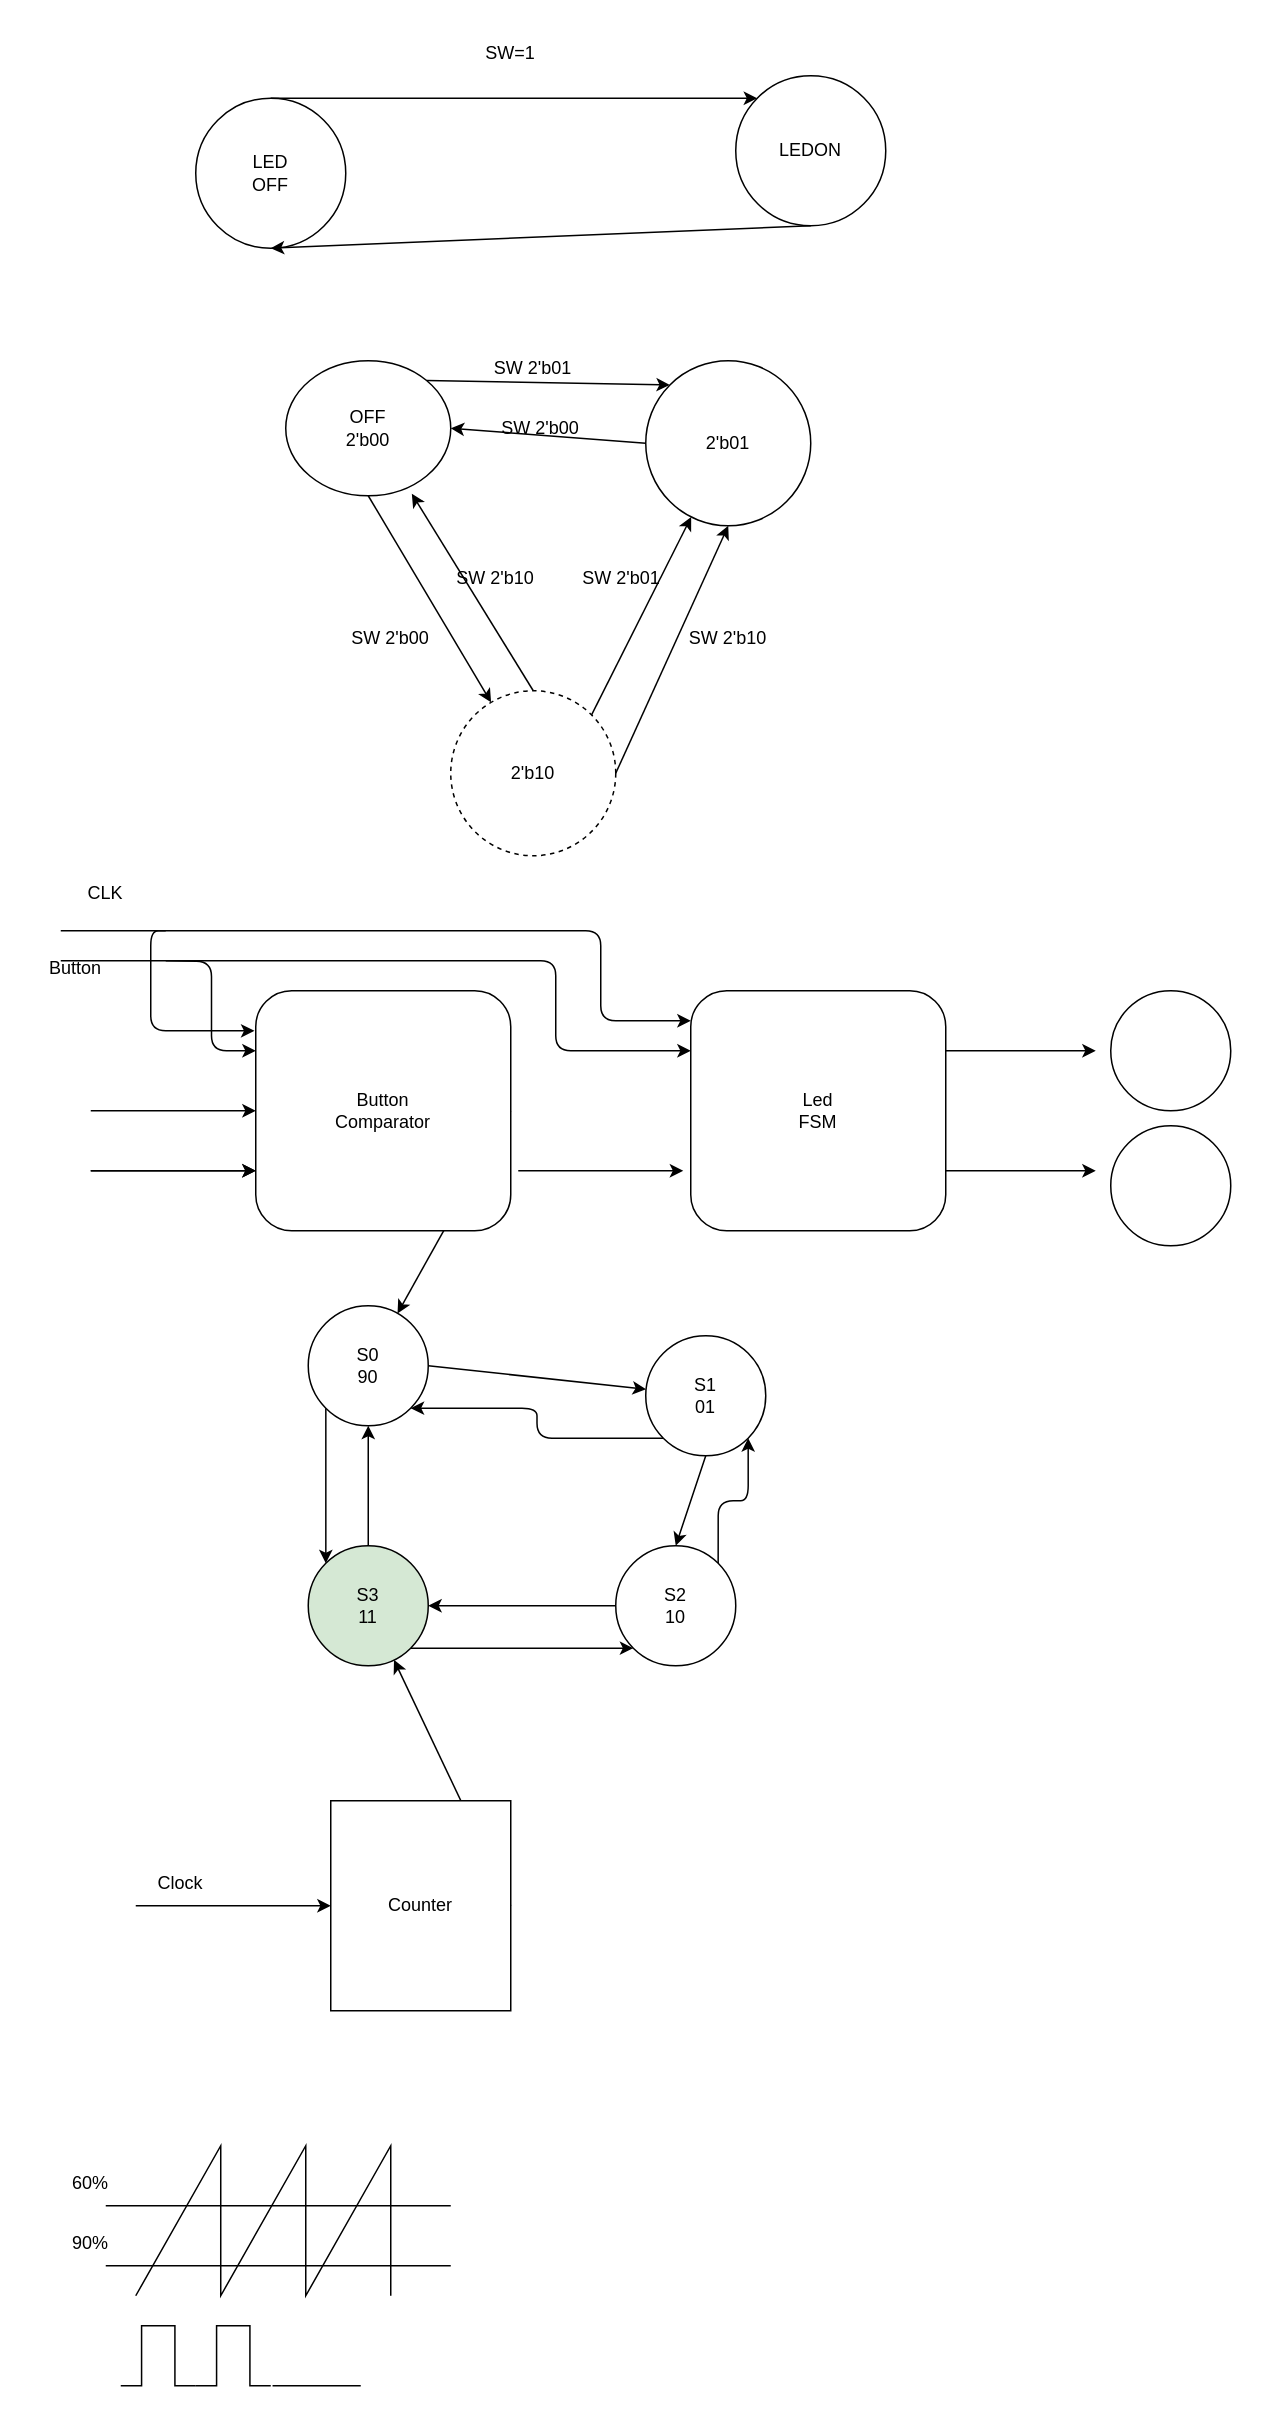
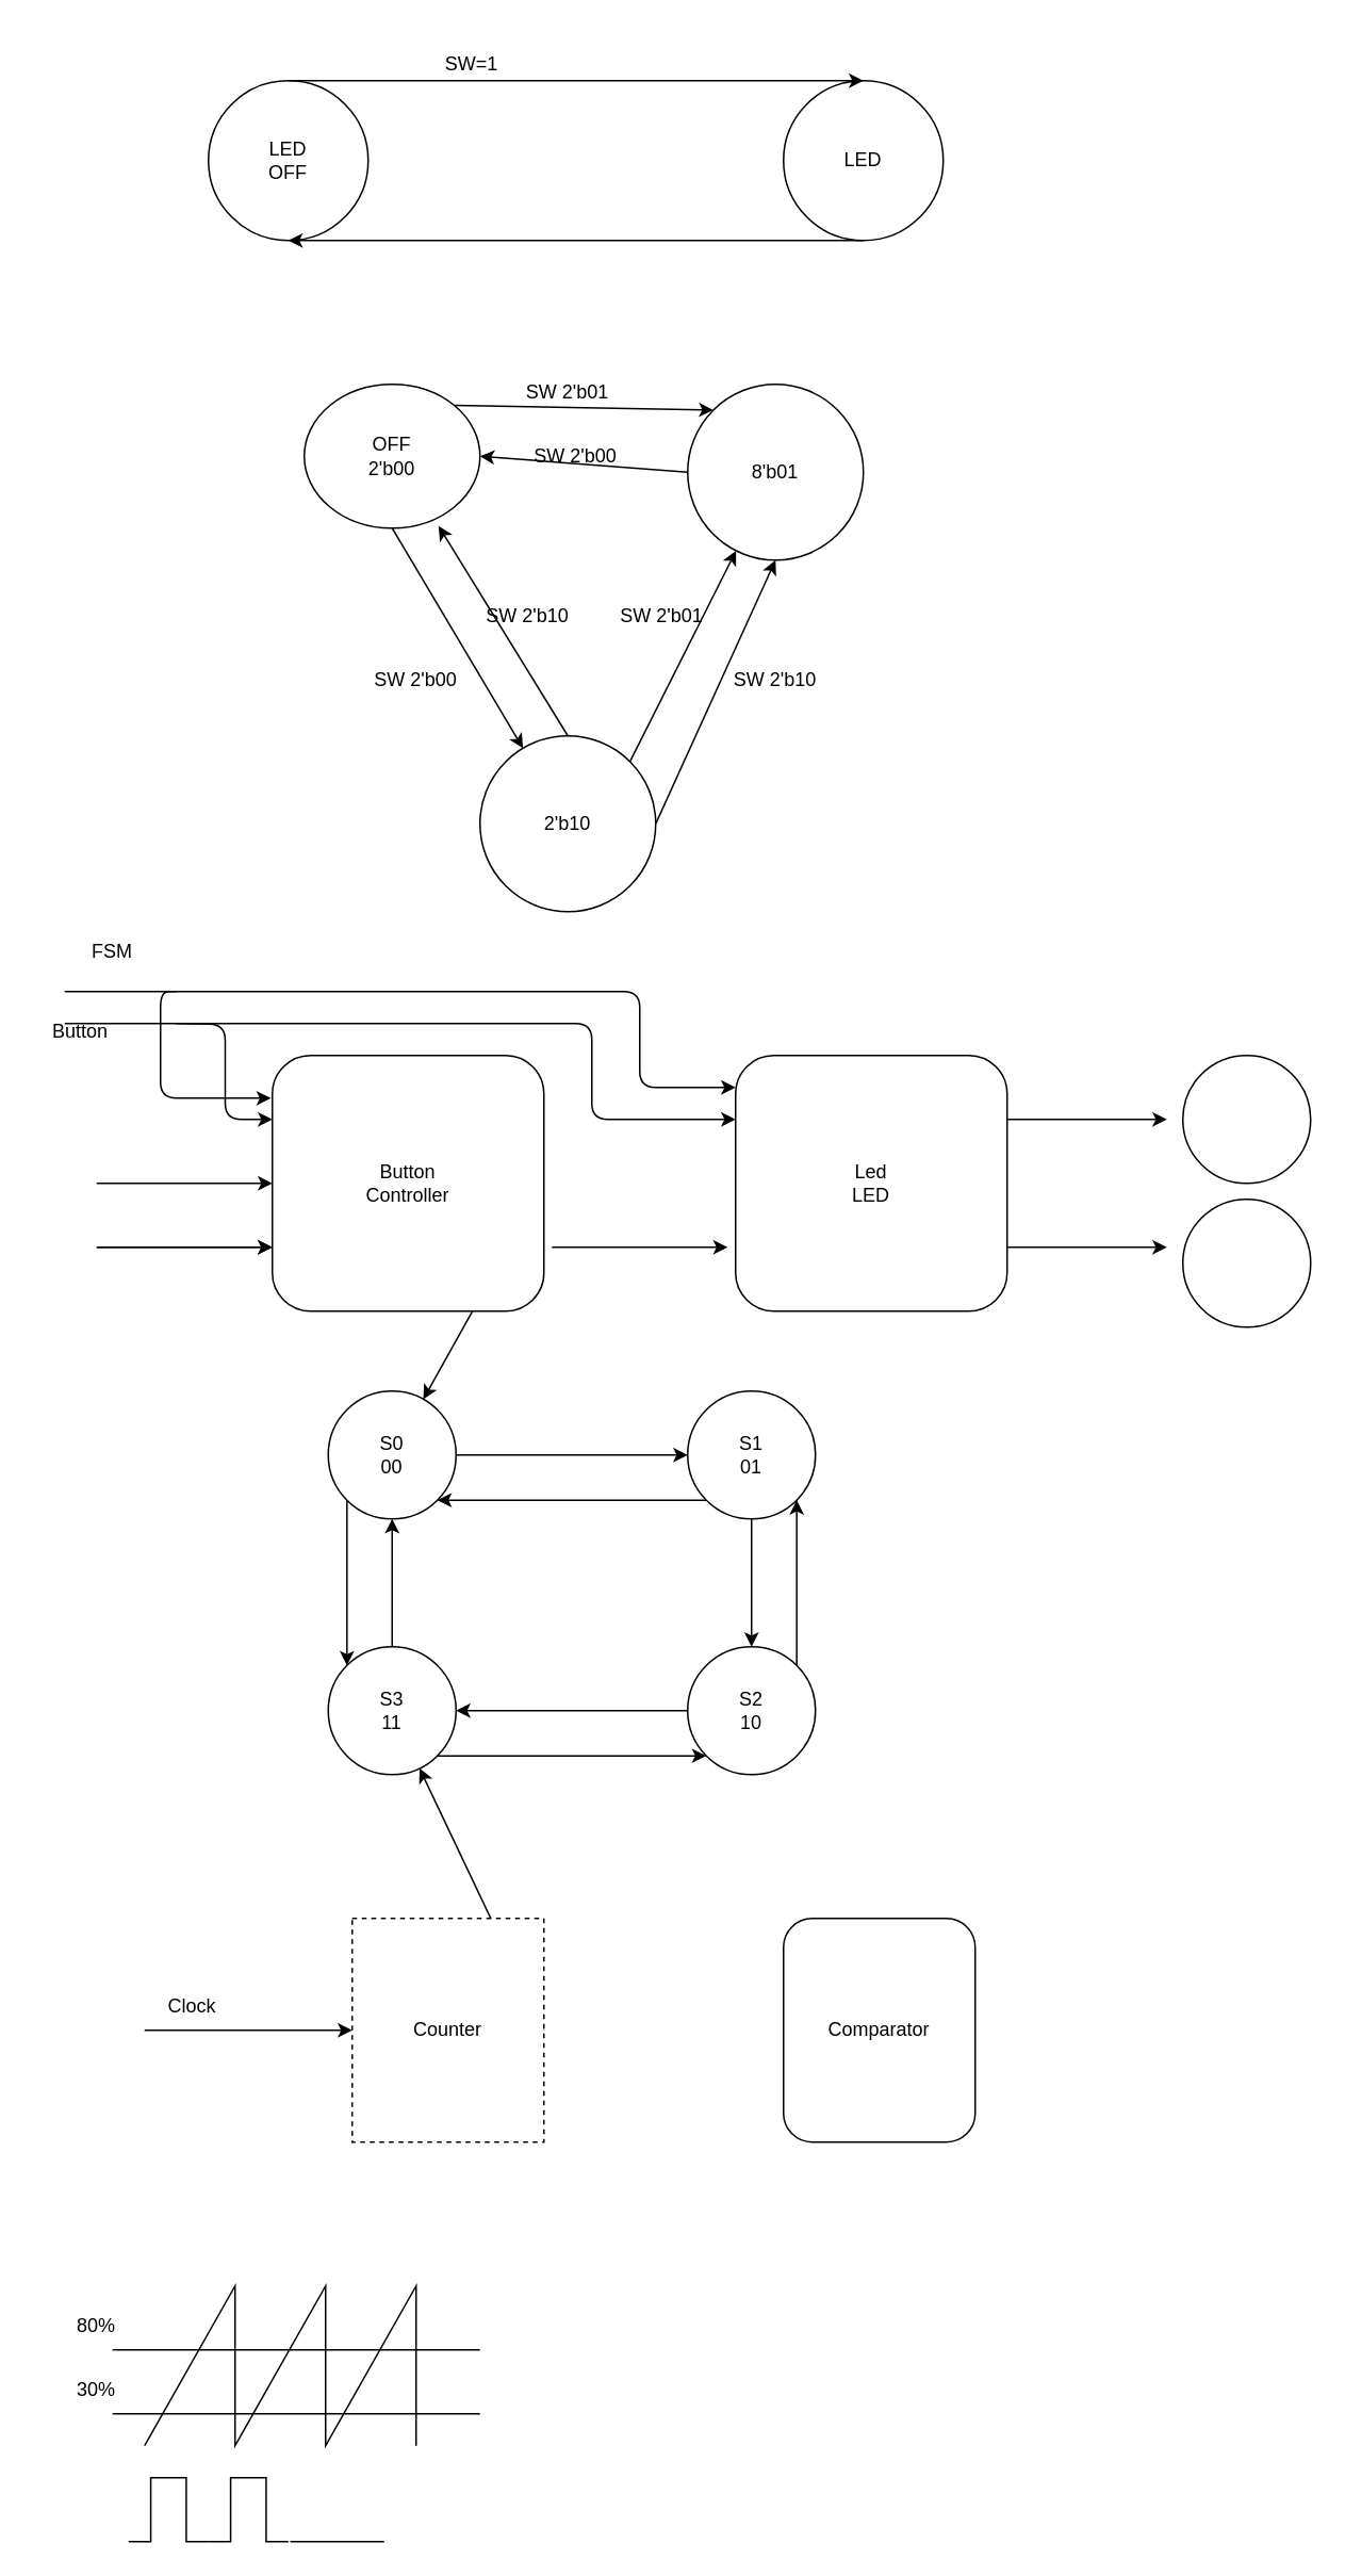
- <mxCell id="6" value="SW=1" style="text;html=1;strokeColor=none;fillColor=none;align=center;verticalAlign=middle;whiteSpace=wrap;rounded=0;" parent="1" vertex="1"><mxGeometry x="310" y="20" width="60" height="30" as="geometry" /></mxCell>
+ <mxCell id="6" value="SW=1" style="text;html=1;strokeColor=none;fillColor=none;align=center;verticalAlign=middle;whiteSpace=wrap;rounded=0;" parent="1" vertex="1"><mxGeometry x="265" y="25" width="60" height="30" as="geometry" /></mxCell>
- <mxCell id="4" value="LEDON" style="ellipse;whiteSpace=wrap;html=1;aspect=fixed;" parent="1" vertex="1"><mxGeometry x="490" y="50" width="100" height="100" as="geometry" /></mxCell>
+ <mxCell id="4" value="LED" style="ellipse;whiteSpace=wrap;html=1;aspect=fixed;" parent="1" vertex="1"><mxGeometry x="490" y="50" width="100" height="100" as="geometry" /></mxCell>
- <mxCell id="2" value="LED&lt;br&gt;OFF" style="ellipse;whiteSpace=wrap;html=1;aspect=fixed;" parent="1" vertex="1"><mxGeometry x="130" y="65" width="100" height="100" as="geometry" /></mxCell>
+ <mxCell id="2" value="LED&lt;br&gt;OFF" style="ellipse;whiteSpace=wrap;html=1;aspect=fixed;" parent="1" vertex="1"><mxGeometry x="130" y="50" width="100" height="100" as="geometry" /></mxCell>
- <mxCell id="11" value="2'b01" style="ellipse;whiteSpace=wrap;html=1;aspect=fixed;" parent="1" vertex="1"><mxGeometry x="430" y="240" width="110" height="110" as="geometry" /></mxCell>
+ <mxCell id="11" value="8'b01" style="ellipse;whiteSpace=wrap;html=1;aspect=fixed;" parent="1" vertex="1"><mxGeometry x="430" y="240" width="110" height="110" as="geometry" /></mxCell>
- <mxCell id="15" value="2'b10" style="ellipse;whiteSpace=wrap;html=1;aspect=fixed;dashed=1;" parent="1" vertex="1"><mxGeometry x="300" y="460" width="110" height="110" as="geometry" /></mxCell>
+ <mxCell id="15" value="2'b10" style="ellipse;whiteSpace=wrap;html=1;aspect=fixed;" parent="1" vertex="1"><mxGeometry x="300" y="460" width="110" height="110" as="geometry" /></mxCell>
- <mxCell id="46" value="CLK" style="text;html=1;strokeColor=none;fillColor=none;align=center;verticalAlign=middle;whiteSpace=wrap;rounded=0;" parent="1" vertex="1"><mxGeometry x="40" y="580" width="60" height="30" as="geometry" /></mxCell>
+ <mxCell id="46" value="FSM" style="text;html=1;strokeColor=none;fillColor=none;align=center;verticalAlign=middle;whiteSpace=wrap;rounded=0;" parent="1" vertex="1"><mxGeometry x="40" y="580" width="60" height="30" as="geometry" /></mxCell>
- <mxCell id="23" value="Button&lt;br&gt;Comparator" style="rounded=1;whiteSpace=wrap;html=1;" parent="1" vertex="1"><mxGeometry x="170" y="660" width="170" height="160" as="geometry" /></mxCell>
+ <mxCell id="23" value="Button&lt;br&gt;Controller" style="rounded=1;whiteSpace=wrap;html=1;" parent="1" vertex="1"><mxGeometry x="170" y="660" width="170" height="160" as="geometry" /></mxCell>
- <mxCell id="26" value="Led&lt;br&gt;FSM" style="rounded=1;whiteSpace=wrap;html=1;" parent="1" vertex="1"><mxGeometry x="460" y="660" width="170" height="160" as="geometry" /></mxCell>
+ <mxCell id="26" value="Led&lt;br&gt;LED" style="rounded=1;whiteSpace=wrap;html=1;" parent="1" vertex="1"><mxGeometry x="460" y="660" width="170" height="160" as="geometry" /></mxCell>
- <mxCell id="32" value="S0&lt;br&gt;90" style="ellipse;whiteSpace=wrap;html=1;aspect=fixed;" parent="1" vertex="1"><mxGeometry x="205" y="870" width="80" height="80" as="geometry" /></mxCell>
+ <mxCell id="32" value="S0&lt;br&gt;00" style="ellipse;whiteSpace=wrap;html=1;aspect=fixed;" parent="1" vertex="1"><mxGeometry x="205" y="870" width="80" height="80" as="geometry" /></mxCell>
- <mxCell id="35" value="S1&lt;br&gt;01" style="ellipse;whiteSpace=wrap;html=1;aspect=fixed;" parent="1" vertex="1"><mxGeometry x="430" y="890" width="80" height="80" as="geometry" /></mxCell>
+ <mxCell id="35" value="S1&lt;br&gt;01" style="ellipse;whiteSpace=wrap;html=1;aspect=fixed;" parent="1" vertex="1"><mxGeometry x="430" y="870" width="80" height="80" as="geometry" /></mxCell>
- <mxCell id="38" value="S3&lt;br&gt;11" style="ellipse;whiteSpace=wrap;html=1;aspect=fixed;fillColor=#d5e8d4;" parent="1" vertex="1"><mxGeometry x="205" y="1030" width="80" height="80" as="geometry" /></mxCell>
+ <mxCell id="38" value="S3&lt;br&gt;11" style="ellipse;whiteSpace=wrap;html=1;aspect=fixed;" parent="1" vertex="1"><mxGeometry x="205" y="1030" width="80" height="80" as="geometry" /></mxCell>
- <mxCell id="41" value="S2&lt;br&gt;10" style="ellipse;whiteSpace=wrap;html=1;aspect=fixed;" parent="1" vertex="1"><mxGeometry x="410" y="1030" width="80" height="80" as="geometry" /></mxCell>
+ <mxCell id="41" value="S2&lt;br&gt;10" style="ellipse;whiteSpace=wrap;html=1;aspect=fixed;" parent="1" vertex="1"><mxGeometry x="430" y="1030" width="80" height="80" as="geometry" /></mxCell>
- <mxCell id="53" value="Counter" style="rounded=0;whiteSpace=wrap;html=1;" vertex="1" parent="1"><mxGeometry x="220" y="1200" width="120" height="140" as="geometry" /></mxCell>
+ <mxCell id="53" value="Counter" style="rounded=0;whiteSpace=wrap;html=1;dashed=1;" vertex="1" parent="1"><mxGeometry x="220" y="1200" width="120" height="140" as="geometry" /></mxCell>
+ <mxCell id="54" value="Comparator" style="rounded=1;whiteSpace=wrap;html=1;" vertex="1" parent="1"><mxGeometry x="490" y="1200" width="120" height="140" as="geometry" /></mxCell>
- <mxCell id="60" value="60%" style="text;html=1;strokeColor=none;fillColor=none;align=center;verticalAlign=middle;whiteSpace=wrap;rounded=0;" vertex="1" parent="1"><mxGeometry x="30" y="1440" width="60" height="30" as="geometry" /></mxCell>
+ <mxCell id="60" value="80%" style="text;html=1;strokeColor=none;fillColor=none;align=center;verticalAlign=middle;whiteSpace=wrap;rounded=0;" vertex="1" parent="1"><mxGeometry x="30" y="1440" width="60" height="30" as="geometry" /></mxCell>
- <mxCell id="59" value="90%" style="text;html=1;strokeColor=none;fillColor=none;align=center;verticalAlign=middle;whiteSpace=wrap;rounded=0;" vertex="1" parent="1"><mxGeometry x="30" y="1480" width="60" height="30" as="geometry" /></mxCell>
+ <mxCell id="59" value="30%" style="text;html=1;strokeColor=none;fillColor=none;align=center;verticalAlign=middle;whiteSpace=wrap;rounded=0;" vertex="1" parent="1"><mxGeometry x="30" y="1480" width="60" height="30" as="geometry" /></mxCell>
